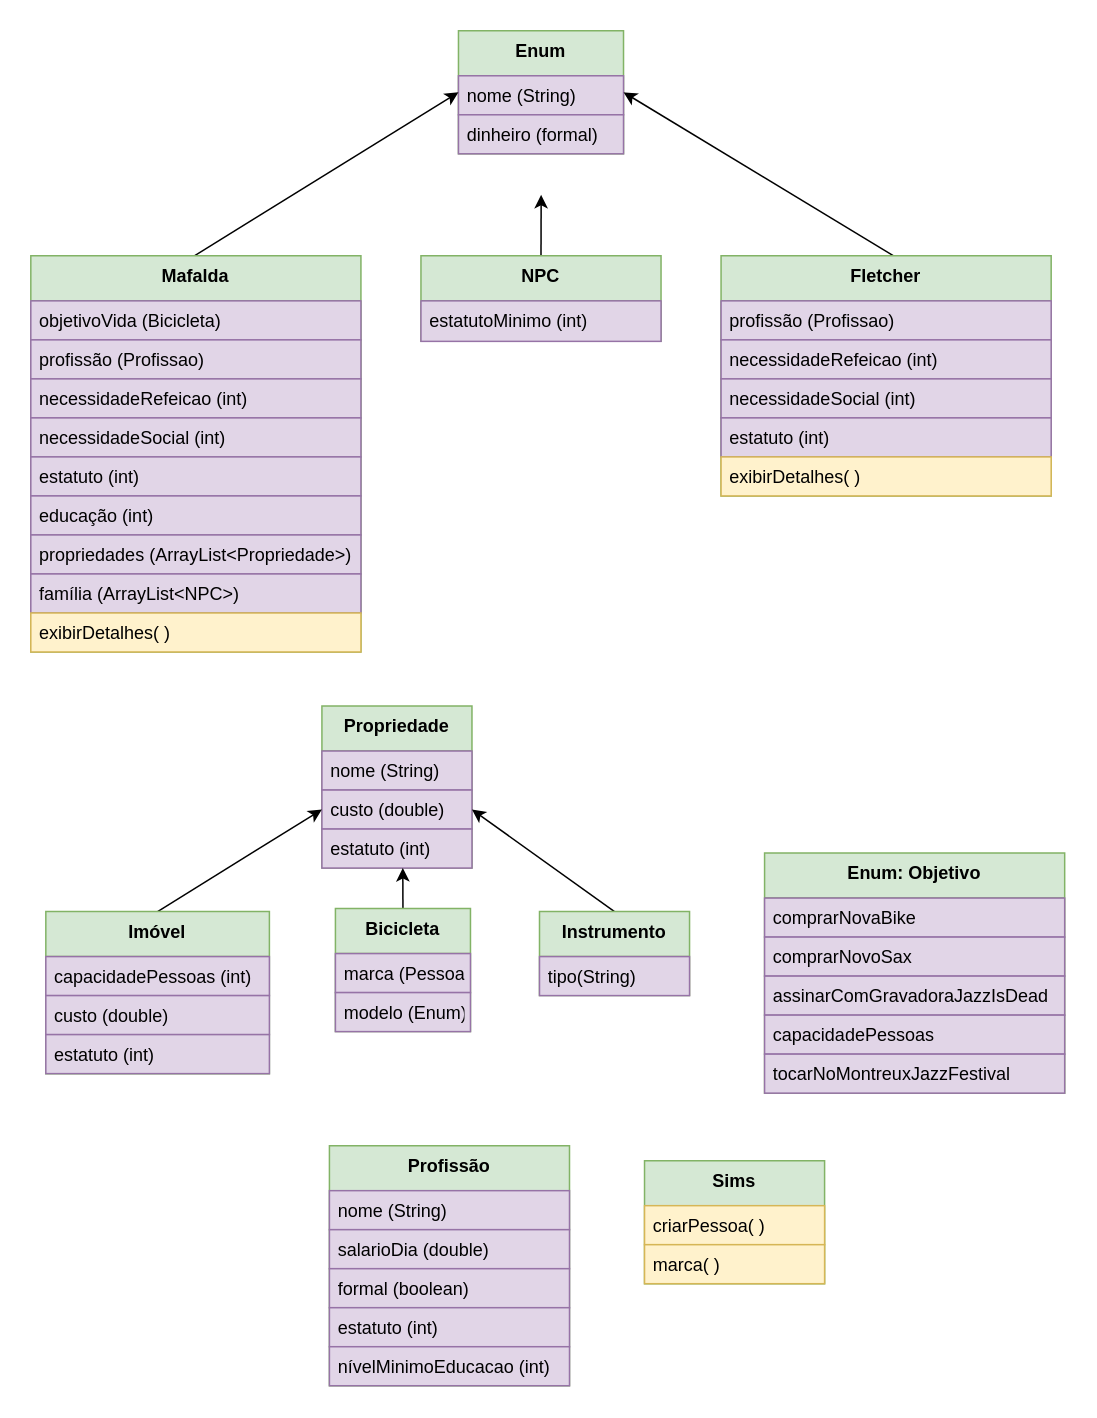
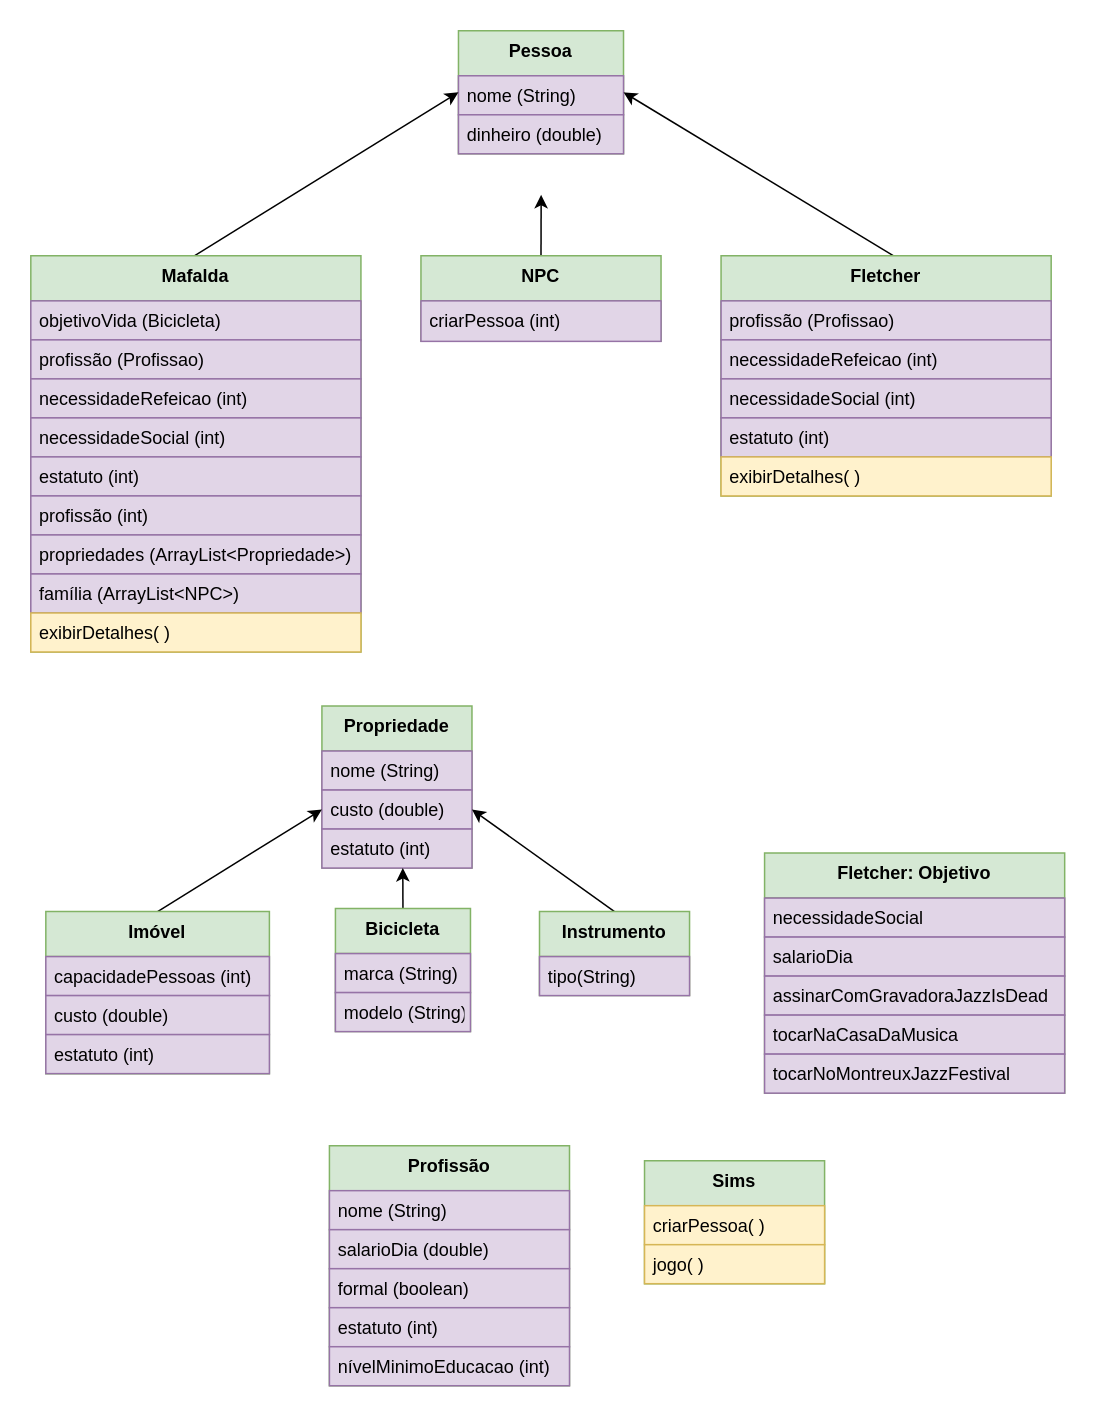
- <mxCell id="2" value="Enum" style="swimlane;fontStyle=1;align=center;verticalAlign=top;childLayout=stackLayout;horizontal=1;startSize=30;horizontalStack=0;resizeParent=1;resizeParentMax=0;resizeLast=0;collapsible=1;marginBottom=0;fillColor=#d5e8d4;strokeColor=#82b366;" parent="1" vertex="1"><mxGeometry x="305" y="20" width="110" height="82" as="geometry"><mxRectangle x="80" y="20" width="80" height="30" as="alternateBounds" /></mxGeometry></mxCell>
+ <mxCell id="2" value="Pessoa" style="swimlane;fontStyle=1;align=center;verticalAlign=top;childLayout=stackLayout;horizontal=1;startSize=30;horizontalStack=0;resizeParent=1;resizeParentMax=0;resizeLast=0;collapsible=1;marginBottom=0;fillColor=#d5e8d4;strokeColor=#82b366;" parent="1" vertex="1"><mxGeometry x="305" y="20" width="110" height="82" as="geometry"><mxRectangle x="80" y="20" width="80" height="30" as="alternateBounds" /></mxGeometry></mxCell>
- <mxCell id="4" value="dinheiro (formal)" style="text;strokeColor=#9673a6;fillColor=#e1d5e7;align=left;verticalAlign=top;spacingLeft=4;spacingRight=4;overflow=hidden;rotatable=0;points=[[0,0.5],[1,0.5]];portConstraint=eastwest;" parent="2" vertex="1"><mxGeometry y="56" width="110" height="26" as="geometry" /></mxCell>
+ <mxCell id="4" value="dinheiro (double)" style="text;strokeColor=#9673a6;fillColor=#e1d5e7;align=left;verticalAlign=top;spacingLeft=4;spacingRight=4;overflow=hidden;rotatable=0;points=[[0,0.5],[1,0.5]];portConstraint=eastwest;" parent="2" vertex="1"><mxGeometry y="56" width="110" height="26" as="geometry" /></mxCell>
- <mxCell id="25" value="estatutoMinimo (int)" style="text;strokeColor=#9673a6;fillColor=#e1d5e7;align=left;verticalAlign=top;spacingLeft=4;spacingRight=4;overflow=hidden;rotatable=0;points=[[0,0.5],[1,0.5]];portConstraint=eastwest;" parent="24" vertex="1"><mxGeometry y="30" width="160" height="27" as="geometry" /></mxCell>
+ <mxCell id="25" value="criarPessoa (int)" style="text;strokeColor=#9673a6;fillColor=#e1d5e7;align=left;verticalAlign=top;spacingLeft=4;spacingRight=4;overflow=hidden;rotatable=0;points=[[0,0.5],[1,0.5]];portConstraint=eastwest;" parent="24" vertex="1"><mxGeometry y="30" width="160" height="27" as="geometry" /></mxCell>
- <mxCell id="12" value="educação (int)" style="text;strokeColor=#9673a6;fillColor=#e1d5e7;align=left;verticalAlign=top;spacingLeft=4;spacingRight=4;overflow=hidden;rotatable=0;points=[[0,0.5],[1,0.5]];portConstraint=eastwest;" parent="6" vertex="1"><mxGeometry y="160" width="220" height="26" as="geometry" /></mxCell>
+ <mxCell id="12" value="profissão (int)" style="text;strokeColor=#9673a6;fillColor=#e1d5e7;align=left;verticalAlign=top;spacingLeft=4;spacingRight=4;overflow=hidden;rotatable=0;points=[[0,0.5],[1,0.5]];portConstraint=eastwest;" parent="6" vertex="1"><mxGeometry y="160" width="220" height="26" as="geometry" /></mxCell>
- <mxCell id="48" value="Enum: Objetivo" style="swimlane;fontStyle=1;align=center;verticalAlign=top;childLayout=stackLayout;horizontal=1;startSize=30;horizontalStack=0;resizeParent=1;resizeParentMax=0;resizeLast=0;collapsible=1;marginBottom=0;fillColor=#d5e8d4;strokeColor=#82b366;" parent="1" vertex="1"><mxGeometry x="509" y="568" width="200" height="160" as="geometry"><mxRectangle x="80" y="20" width="80" height="30" as="alternateBounds" /></mxGeometry></mxCell>
+ <mxCell id="48" value="Fletcher: Objetivo" style="swimlane;fontStyle=1;align=center;verticalAlign=top;childLayout=stackLayout;horizontal=1;startSize=30;horizontalStack=0;resizeParent=1;resizeParentMax=0;resizeLast=0;collapsible=1;marginBottom=0;fillColor=#d5e8d4;strokeColor=#82b366;" parent="1" vertex="1"><mxGeometry x="509" y="568" width="200" height="160" as="geometry"><mxRectangle x="80" y="20" width="80" height="30" as="alternateBounds" /></mxGeometry></mxCell>
- <mxCell id="49" value="comprarNovaBike" style="text;strokeColor=#9673a6;fillColor=#e1d5e7;align=left;verticalAlign=top;spacingLeft=4;spacingRight=4;overflow=hidden;rotatable=0;points=[[0,0.5],[1,0.5]];portConstraint=eastwest;" parent="48" vertex="1"><mxGeometry y="30" width="200" height="26" as="geometry" /></mxCell>
+ <mxCell id="49" value="necessidadeSocial" style="text;strokeColor=#9673a6;fillColor=#e1d5e7;align=left;verticalAlign=top;spacingLeft=4;spacingRight=4;overflow=hidden;rotatable=0;points=[[0,0.5],[1,0.5]];portConstraint=eastwest;" parent="48" vertex="1"><mxGeometry y="30" width="200" height="26" as="geometry" /></mxCell>
- <mxCell id="50" value="comprarNovoSax" style="text;strokeColor=#9673a6;fillColor=#e1d5e7;align=left;verticalAlign=top;spacingLeft=4;spacingRight=4;overflow=hidden;rotatable=0;points=[[0,0.5],[1,0.5]];portConstraint=eastwest;" parent="48" vertex="1"><mxGeometry y="56" width="200" height="26" as="geometry" /></mxCell>
+ <mxCell id="50" value="salarioDia" style="text;strokeColor=#9673a6;fillColor=#e1d5e7;align=left;verticalAlign=top;spacingLeft=4;spacingRight=4;overflow=hidden;rotatable=0;points=[[0,0.5],[1,0.5]];portConstraint=eastwest;" parent="48" vertex="1"><mxGeometry y="56" width="200" height="26" as="geometry" /></mxCell>
- <mxCell id="37" value="marca (Pessoa)" style="text;strokeColor=#9673a6;fillColor=#e1d5e7;align=left;verticalAlign=top;spacingLeft=4;spacingRight=4;overflow=hidden;rotatable=0;points=[[0,0.5],[1,0.5]];portConstraint=eastwest;" parent="36" vertex="1"><mxGeometry y="30" width="90" height="26" as="geometry" /></mxCell>
+ <mxCell id="37" value="marca (String)" style="text;strokeColor=#9673a6;fillColor=#e1d5e7;align=left;verticalAlign=top;spacingLeft=4;spacingRight=4;overflow=hidden;rotatable=0;points=[[0,0.5],[1,0.5]];portConstraint=eastwest;" parent="36" vertex="1"><mxGeometry y="30" width="90" height="26" as="geometry" /></mxCell>
- <mxCell id="38" value="modelo (Enum)" style="text;strokeColor=#9673a6;fillColor=#e1d5e7;align=left;verticalAlign=top;spacingLeft=4;spacingRight=4;overflow=hidden;rotatable=0;points=[[0,0.5],[1,0.5]];portConstraint=eastwest;" parent="36" vertex="1"><mxGeometry y="56" width="90" height="26" as="geometry" /></mxCell>
+ <mxCell id="38" value="modelo (String)" style="text;strokeColor=#9673a6;fillColor=#e1d5e7;align=left;verticalAlign=top;spacingLeft=4;spacingRight=4;overflow=hidden;rotatable=0;points=[[0,0.5],[1,0.5]];portConstraint=eastwest;" parent="36" vertex="1"><mxGeometry y="56" width="90" height="26" as="geometry" /></mxCell>
- <mxCell id="52" value="capacidadePessoas" style="text;strokeColor=#9673a6;fillColor=#e1d5e7;align=left;verticalAlign=top;spacingLeft=4;spacingRight=4;overflow=hidden;rotatable=0;points=[[0,0.5],[1,0.5]];portConstraint=eastwest;" parent="48" vertex="1"><mxGeometry y="108" width="200" height="26" as="geometry" /></mxCell>
+ <mxCell id="52" value="tocarNaCasaDaMusica" style="text;strokeColor=#9673a6;fillColor=#e1d5e7;align=left;verticalAlign=top;spacingLeft=4;spacingRight=4;overflow=hidden;rotatable=0;points=[[0,0.5],[1,0.5]];portConstraint=eastwest;" parent="48" vertex="1"><mxGeometry y="108" width="200" height="26" as="geometry" /></mxCell>
- <mxCell id="56" value="marca( )" style="text;strokeColor=#d6b656;fillColor=#fff2cc;align=left;verticalAlign=top;spacingLeft=4;spacingRight=4;overflow=hidden;rotatable=0;points=[[0,0.5],[1,0.5]];portConstraint=eastwest;" parent="54" vertex="1"><mxGeometry y="56" width="120" height="26" as="geometry" /></mxCell>
+ <mxCell id="56" value="jogo( )" style="text;strokeColor=#d6b656;fillColor=#fff2cc;align=left;verticalAlign=top;spacingLeft=4;spacingRight=4;overflow=hidden;rotatable=0;points=[[0,0.5],[1,0.5]];portConstraint=eastwest;" parent="54" vertex="1"><mxGeometry y="56" width="120" height="26" as="geometry" /></mxCell>
